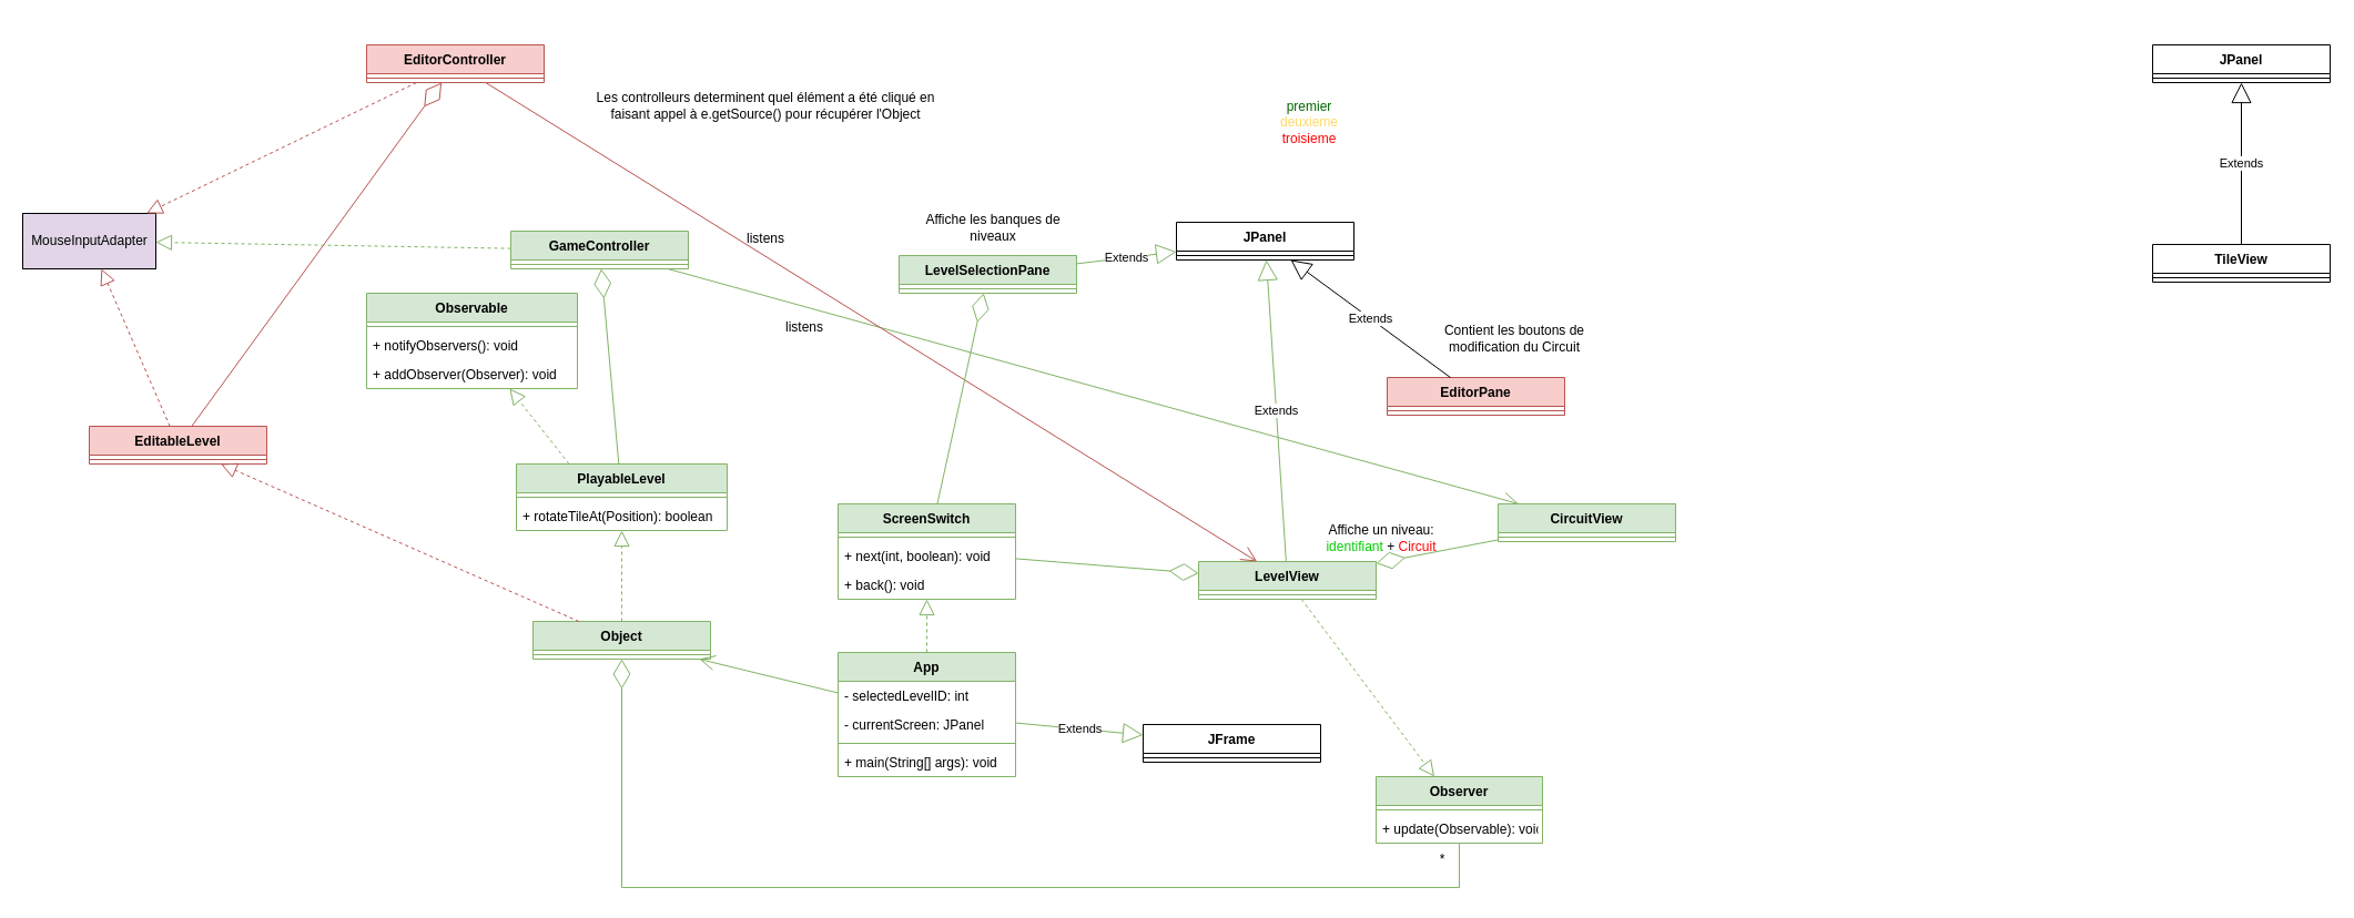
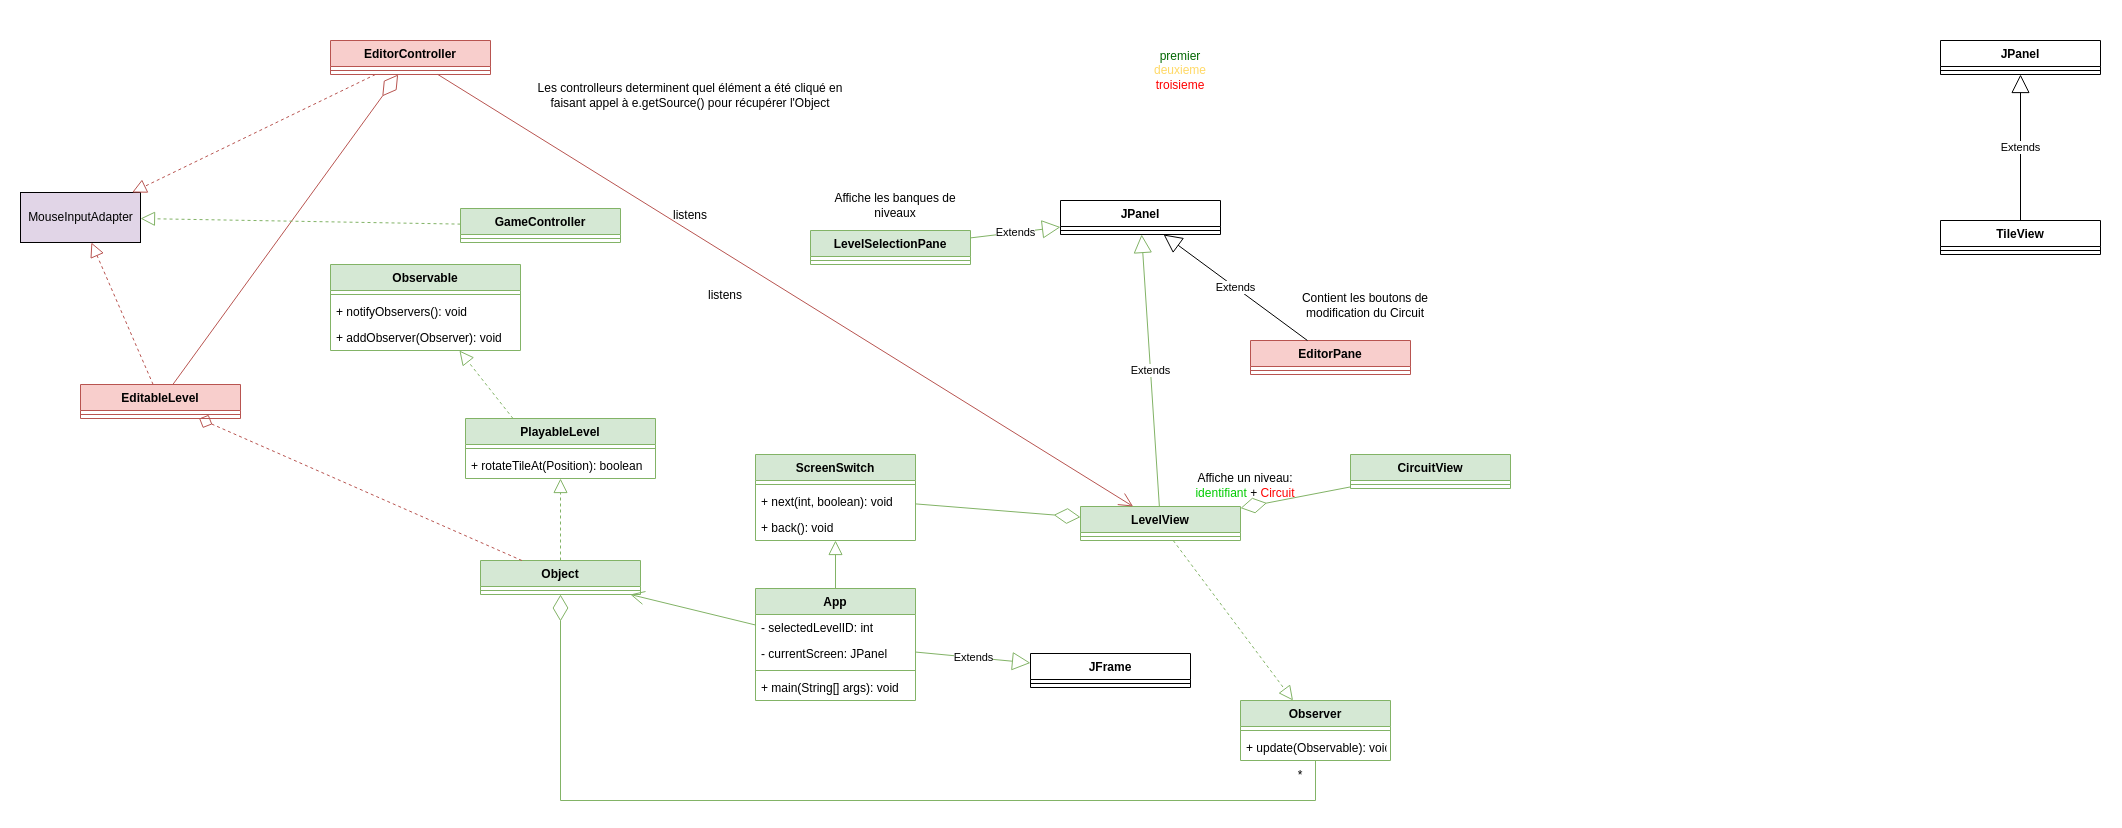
- <mxCell id="70" value="&lt;font color=&quot;#006600&quot;&gt;premier&lt;/font&gt;&lt;br&gt;&lt;font color=&quot;#ffd966&quot;&gt;deuxieme&lt;/font&gt;&lt;br&gt;&lt;font color=&quot;#ff0000&quot;&gt;troisieme&lt;/font&gt;" style="text;html=1;strokeColor=none;fillColor=none;align=center;verticalAlign=middle;whiteSpace=wrap;rounded=0;" parent="1" vertex="1"><mxGeometry x="1140" y="60" width="80" height="100" as="geometry" /></mxCell>
+ <mxCell id="70" value="&lt;font color=&quot;#006600&quot;&gt;premier&lt;/font&gt;&lt;br&gt;&lt;font color=&quot;#ffd966&quot;&gt;deuxieme&lt;/font&gt;&lt;br&gt;&lt;font color=&quot;#ff0000&quot;&gt;troisieme&lt;/font&gt;" style="text;html=1;strokeColor=none;fillColor=none;align=center;verticalAlign=middle;whiteSpace=wrap;rounded=0;" parent="1" vertex="1"><mxGeometry x="1140" y="20" width="80" height="100" as="geometry" /></mxCell>
- <mxCell id="14" value="" style="endArrow=diamondThin;endFill=0;endSize=24;html=1;rounded=0;fillColor=#d5e8d4;strokeColor=#82b366;" parent="1" source="31" target="12" edge="1"><mxGeometry width="160" relative="1" as="geometry"><mxPoint x="560.49" y="490" as="sourcePoint" /><mxPoint x="473.631" y="216" as="targetPoint" /></mxGeometry></mxCell>
- <mxCell id="59" value="" style="endArrow=diamondThin;endFill=0;endSize=24;html=1;rounded=0;fillColor=#d5e8d4;strokeColor=#82b366;" parent="1" source="47" target="56" edge="1"><mxGeometry width="160" relative="1" as="geometry"><mxPoint x="925" y="533" as="sourcePoint" /><mxPoint x="1090" y="533" as="targetPoint" /></mxGeometry></mxCell>
- <mxCell id="43" value="" style="endArrow=open;endFill=1;endSize=12;html=1;rounded=0;fillColor=#d5e8d4;strokeColor=#82b366;" parent="1" source="12" target="73" edge="1"><mxGeometry width="160" relative="1" as="geometry"><mxPoint x="791.979" y="394" as="sourcePoint" /><mxPoint x="1018.021" y="456" as="targetPoint" /></mxGeometry></mxCell>
- <mxCell id="35" value="" style="endArrow=block;dashed=1;endFill=0;endSize=12;html=1;rounded=0;fillColor=#f8cecc;strokeColor=#b85450;" parent="1" source="7" target="29" edge="1"><mxGeometry width="160" relative="1" as="geometry"><mxPoint x="541.132" y="490" as="sourcePoint" /><mxPoint x="418.868" y="418" as="targetPoint" /></mxGeometry></mxCell>
+ <mxCell id="35" value="" style="endArrow=diamond;dashed=1;endFill=0;endSize=12;html=1;rounded=0;fillColor=#f8cecc;strokeColor=#b85450;" parent="1" source="7" target="29" edge="1"><mxGeometry width="160" relative="1" as="geometry"><mxPoint x="541.132" y="490" as="sourcePoint" /><mxPoint x="418.868" y="418" as="targetPoint" /></mxGeometry></mxCell>
- <mxCell id="51" value="" style="endArrow=block;dashed=1;endFill=0;endSize=12;html=1;rounded=0;fillColor=#d5e8d4;strokeColor=#82b366;" parent="1" source="2" target="47" edge="1"><mxGeometry width="160" relative="1" as="geometry"><mxPoint x="570" y="524" as="sourcePoint" /><mxPoint x="570" y="697" as="targetPoint" /></mxGeometry></mxCell>
+ <mxCell id="51" value="" style="endArrow=block;dashed=0;endFill=0;endSize=12;html=1;rounded=0;fillColor=#d5e8d4;strokeColor=#82b366;" parent="1" source="2" target="47" edge="1"><mxGeometry width="160" relative="1" as="geometry"><mxPoint x="570" y="524" as="sourcePoint" /><mxPoint x="570" y="697" as="targetPoint" /></mxGeometry></mxCell>
